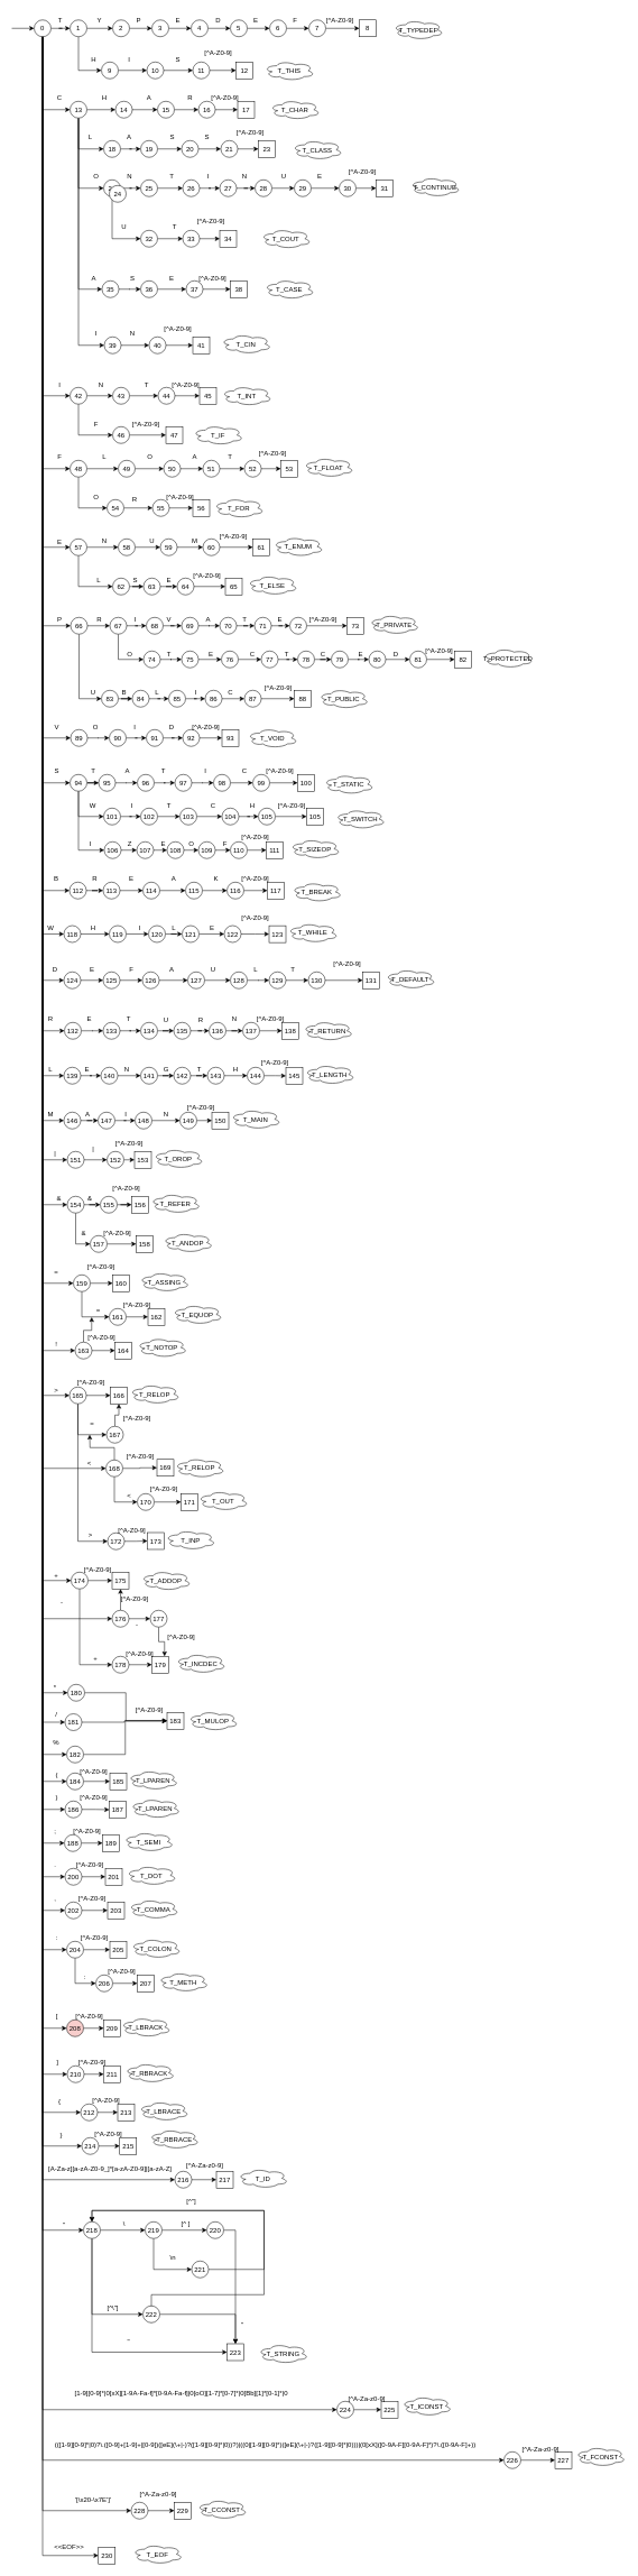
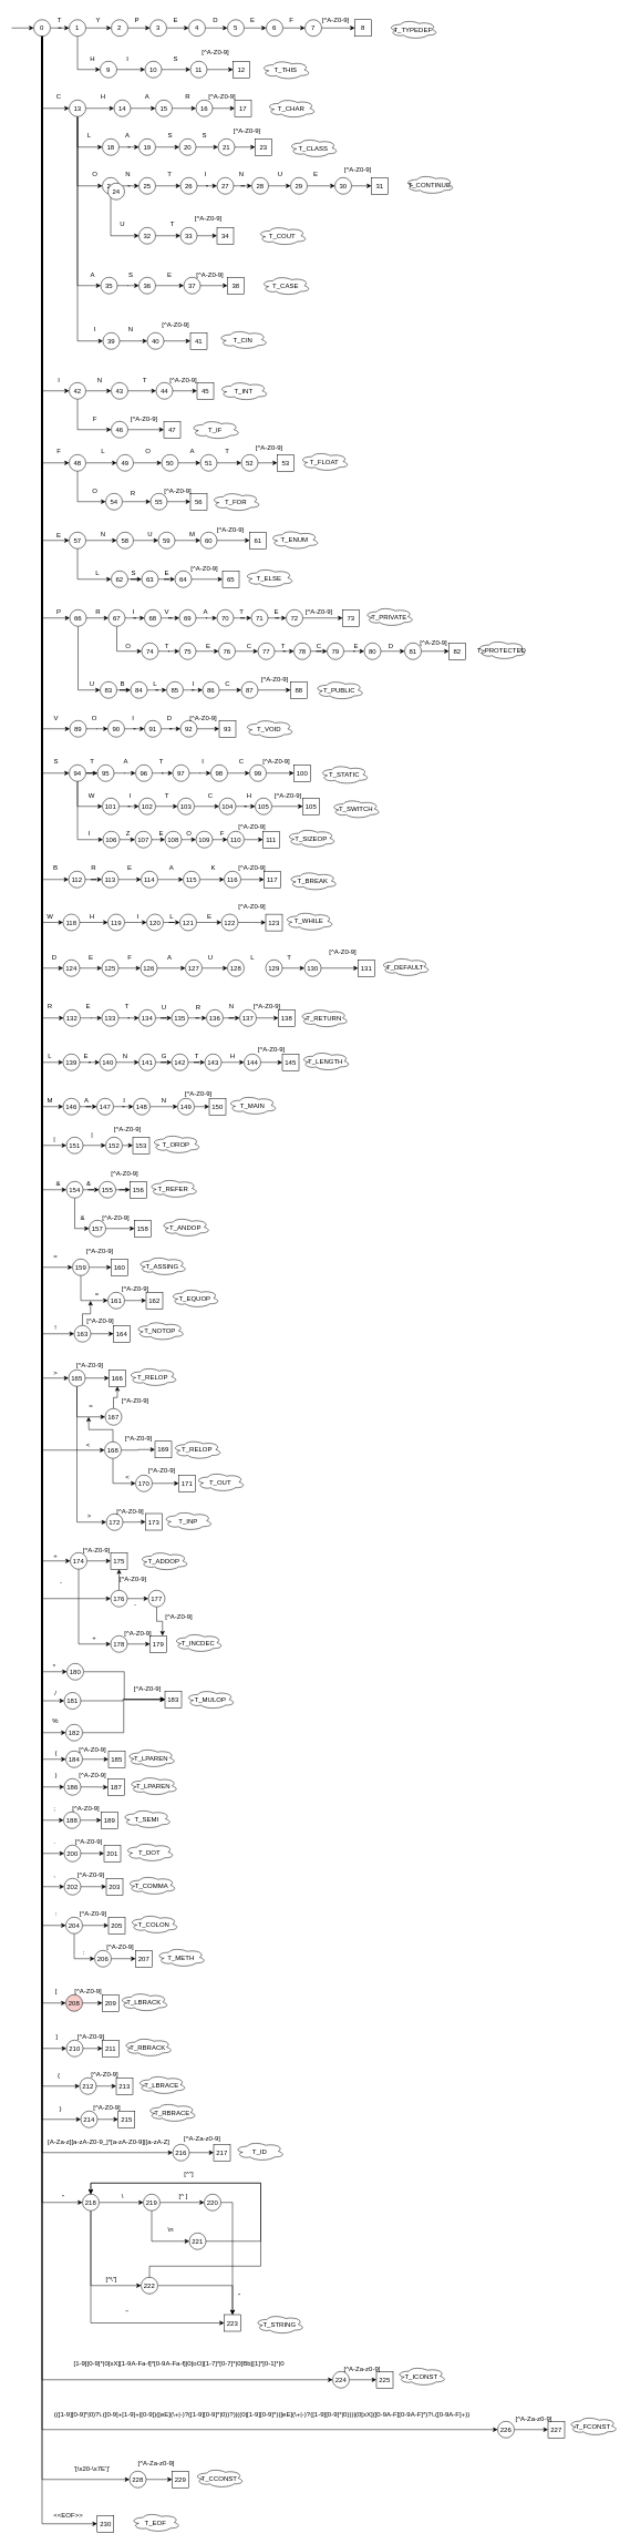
- <mxCell id="400" value="" style="edgeStyle=orthogonalEdgeStyle;rounded=0;orthogonalLoop=1;jettySize=auto;html=1;fontFamily=Helvetica;fontSize=12;fontColor=default;" parent="1" source="401" target="403" edge="1"><mxGeometry relative="1" as="geometry" /></mxCell>
